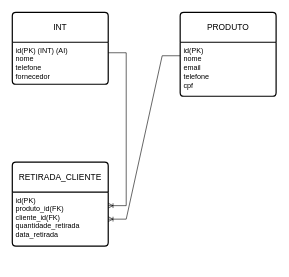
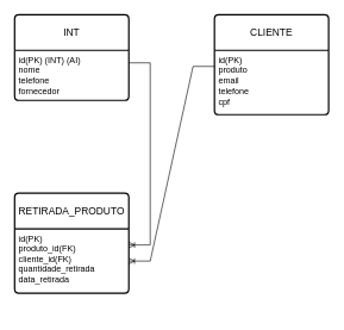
- <mxCell id="4" value="PRODUTO" style="swimlane;childLayout=stackLayout;horizontal=1;startSize=50;horizontalStack=0;rounded=1;fontSize=14;fontStyle=0;strokeWidth=2;resizeParent=0;resizeLast=1;shadow=0;dashed=0;align=center;arcSize=4;whiteSpace=wrap;html=1;" vertex="1" parent="1"><mxGeometry x="300" y="20" width="160" height="140" as="geometry" /></mxCell>
+ <mxCell id="4" value="CLIENTE" style="swimlane;childLayout=stackLayout;horizontal=1;startSize=50;horizontalStack=0;rounded=1;fontSize=14;fontStyle=0;strokeWidth=2;resizeParent=0;resizeLast=1;shadow=0;dashed=0;align=center;arcSize=4;whiteSpace=wrap;html=1;" vertex="1" parent="1"><mxGeometry x="300" y="20" width="160" height="140" as="geometry" /></mxCell>
- <mxCell id="5" value="id(PK)&lt;br&gt;nome&lt;br&gt;&lt;div&gt;email&lt;/div&gt;&lt;div&gt;telefone&lt;/div&gt;&lt;div&gt;cpf&lt;/div&gt;" style="align=left;strokeColor=none;fillColor=none;spacingLeft=4;spacingRight=4;fontSize=12;verticalAlign=top;resizable=0;rotatable=0;part=1;html=1;whiteSpace=wrap;" vertex="1" parent="4"><mxGeometry y="50" width="160" height="90" as="geometry" /></mxCell>
+ <mxCell id="5" value="id(PK)&lt;br&gt;produto&lt;br&gt;&lt;div&gt;email&lt;/div&gt;&lt;div&gt;telefone&lt;/div&gt;&lt;div&gt;cpf&lt;/div&gt;" style="align=left;strokeColor=none;fillColor=none;spacingLeft=4;spacingRight=4;fontSize=12;verticalAlign=top;resizable=0;rotatable=0;part=1;html=1;whiteSpace=wrap;" vertex="1" parent="4"><mxGeometry y="50" width="160" height="90" as="geometry" /></mxCell>
- <mxCell id="6" value="&lt;div&gt;RETIRADA_CLIENTE&lt;/div&gt;" style="swimlane;childLayout=stackLayout;horizontal=1;startSize=50;horizontalStack=0;rounded=1;fontSize=14;fontStyle=0;strokeWidth=2;resizeParent=0;resizeLast=1;shadow=0;dashed=0;align=center;arcSize=4;whiteSpace=wrap;html=1;" vertex="1" parent="1"><mxGeometry x="20" y="270" width="160" height="140" as="geometry" /></mxCell>
+ <mxCell id="6" value="&lt;div&gt;RETIRADA_PRODUTO&lt;/div&gt;" style="swimlane;childLayout=stackLayout;horizontal=1;startSize=50;horizontalStack=0;rounded=1;fontSize=14;fontStyle=0;strokeWidth=2;resizeParent=0;resizeLast=1;shadow=0;dashed=0;align=center;arcSize=4;whiteSpace=wrap;html=1;" vertex="1" parent="1"><mxGeometry x="20" y="270" width="160" height="140" as="geometry" /></mxCell>
